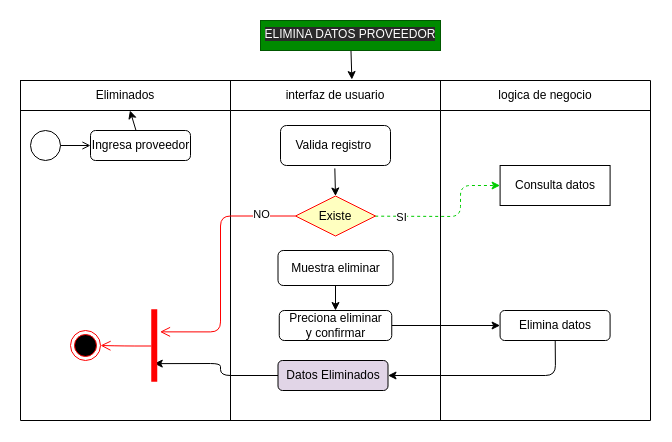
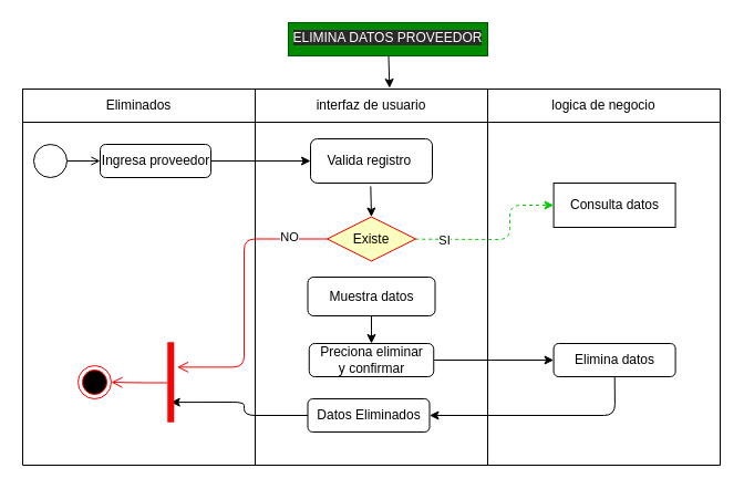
- <mxCell id="15" style="edgeStyle=none;html=1;" edge="1" parent="1" source="16" target="4"><mxGeometry relative="1" as="geometry" /></mxCell>
+ <mxCell id="15" style="edgeStyle=none;html=1;" edge="1" parent="1" source="16" target="11"><mxGeometry relative="1" as="geometry" /></mxCell>
- <mxCell id="14" value="Muestra eliminar" style="whiteSpace=wrap;html=1;fillColor=#FFFFFF;fontColor=#000000;rounded=1;" vertex="1" parent="1"><mxGeometry x="277.5" y="250" width="115" height="35" as="geometry" /></mxCell>
+ <mxCell id="14" value="Muestra datos" style="whiteSpace=wrap;html=1;fillColor=#FFFFFF;fontColor=#000000;rounded=1;" vertex="1" parent="1"><mxGeometry x="277.5" y="250" width="115" height="35" as="geometry" /></mxCell>
- <mxCell id="33" value="Datos Eliminados" style="rounded=1;whiteSpace=wrap;html=1;fillColor=#e1d5e7;fontColor=#000000;" vertex="1" parent="1"><mxGeometry x="277.5" y="360" width="110" height="30" as="geometry" /></mxCell>
+ <mxCell id="33" value="Datos Eliminados" style="rounded=1;whiteSpace=wrap;html=1;fillColor=#FFFFFF;fontColor=#000000;" vertex="1" parent="1"><mxGeometry x="277.5" y="360" width="110" height="30" as="geometry" /></mxCell>
